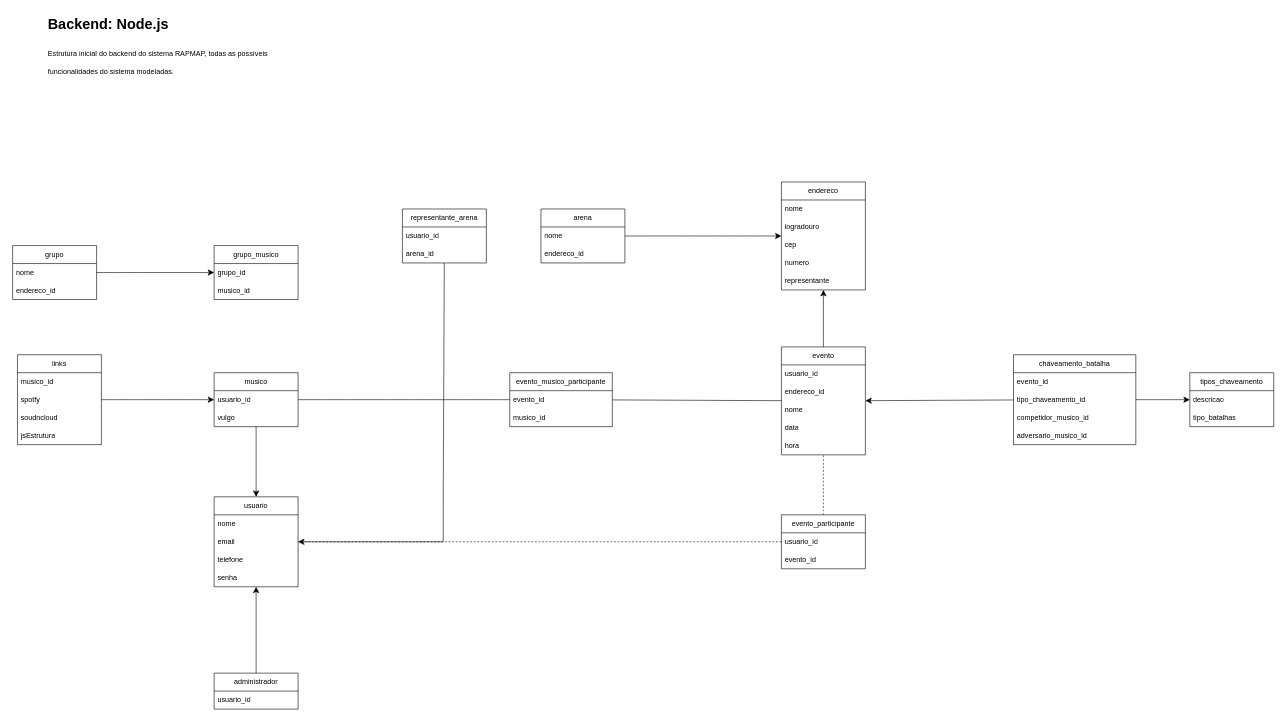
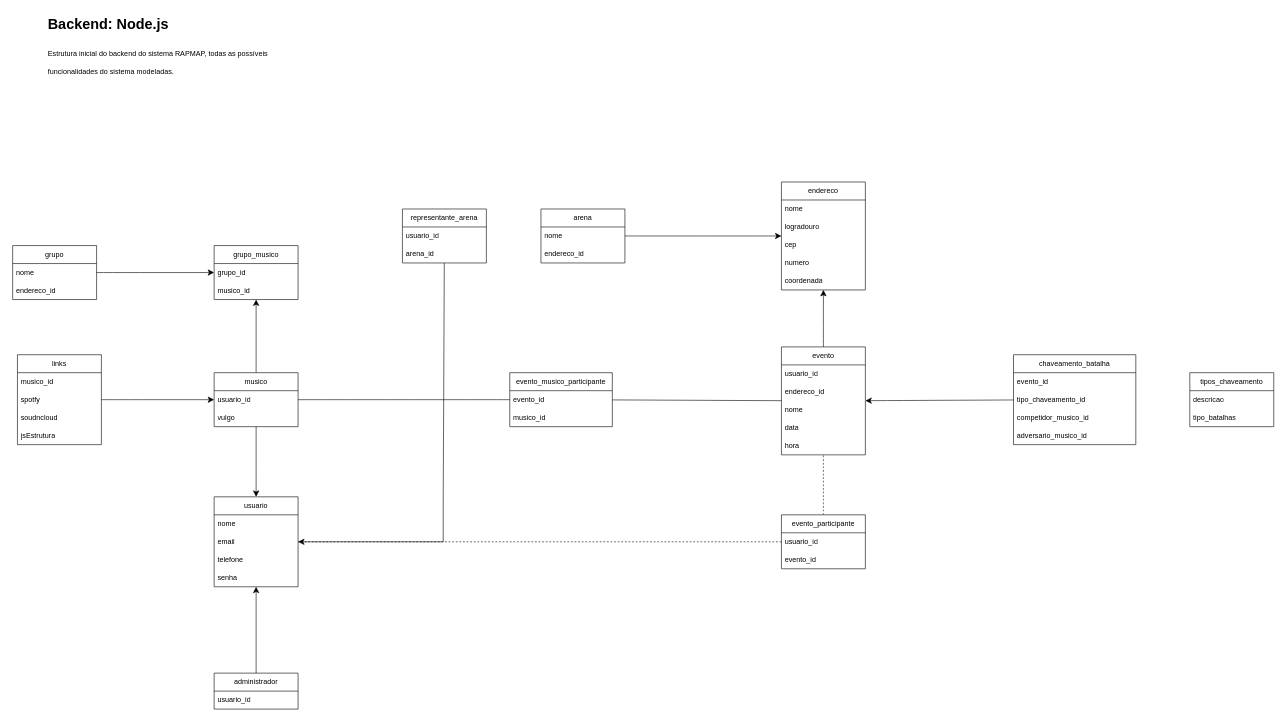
- <mxCell id="52" value="representante" style="text;strokeColor=none;fillColor=none;align=left;verticalAlign=middle;spacingLeft=4;spacingRight=4;overflow=hidden;points=[[0,0.5],[1,0.5]];portConstraint=eastwest;rotatable=0;whiteSpace=wrap;html=1;" parent="47" vertex="1"><mxGeometry y="150" width="140" height="30" as="geometry" /></mxCell>
+ <mxCell id="52" value="coordenada" style="text;strokeColor=none;fillColor=none;align=left;verticalAlign=middle;spacingLeft=4;spacingRight=4;overflow=hidden;points=[[0,0.5],[1,0.5]];portConstraint=eastwest;rotatable=0;whiteSpace=wrap;html=1;" parent="47" vertex="1"><mxGeometry y="150" width="140" height="30" as="geometry" /></mxCell>
+ <mxCell id="14" style="edgeStyle=none;curved=1;rounded=0;orthogonalLoop=1;jettySize=auto;html=1;fontSize=12;startSize=8;endSize=8;" parent="1" source="15" target="44" edge="1"><mxGeometry relative="1" as="geometry" /></mxCell>
- <mxCell id="66" style="edgeStyle=none;curved=1;rounded=0;orthogonalLoop=1;jettySize=auto;html=1;fontSize=12;startSize=8;endSize=8;startArrow=classic;startFill=1;endArrow=none;endFill=0;" edge="1" parent="1" source="67" target="61"><mxGeometry relative="1" as="geometry" /></mxCell>
